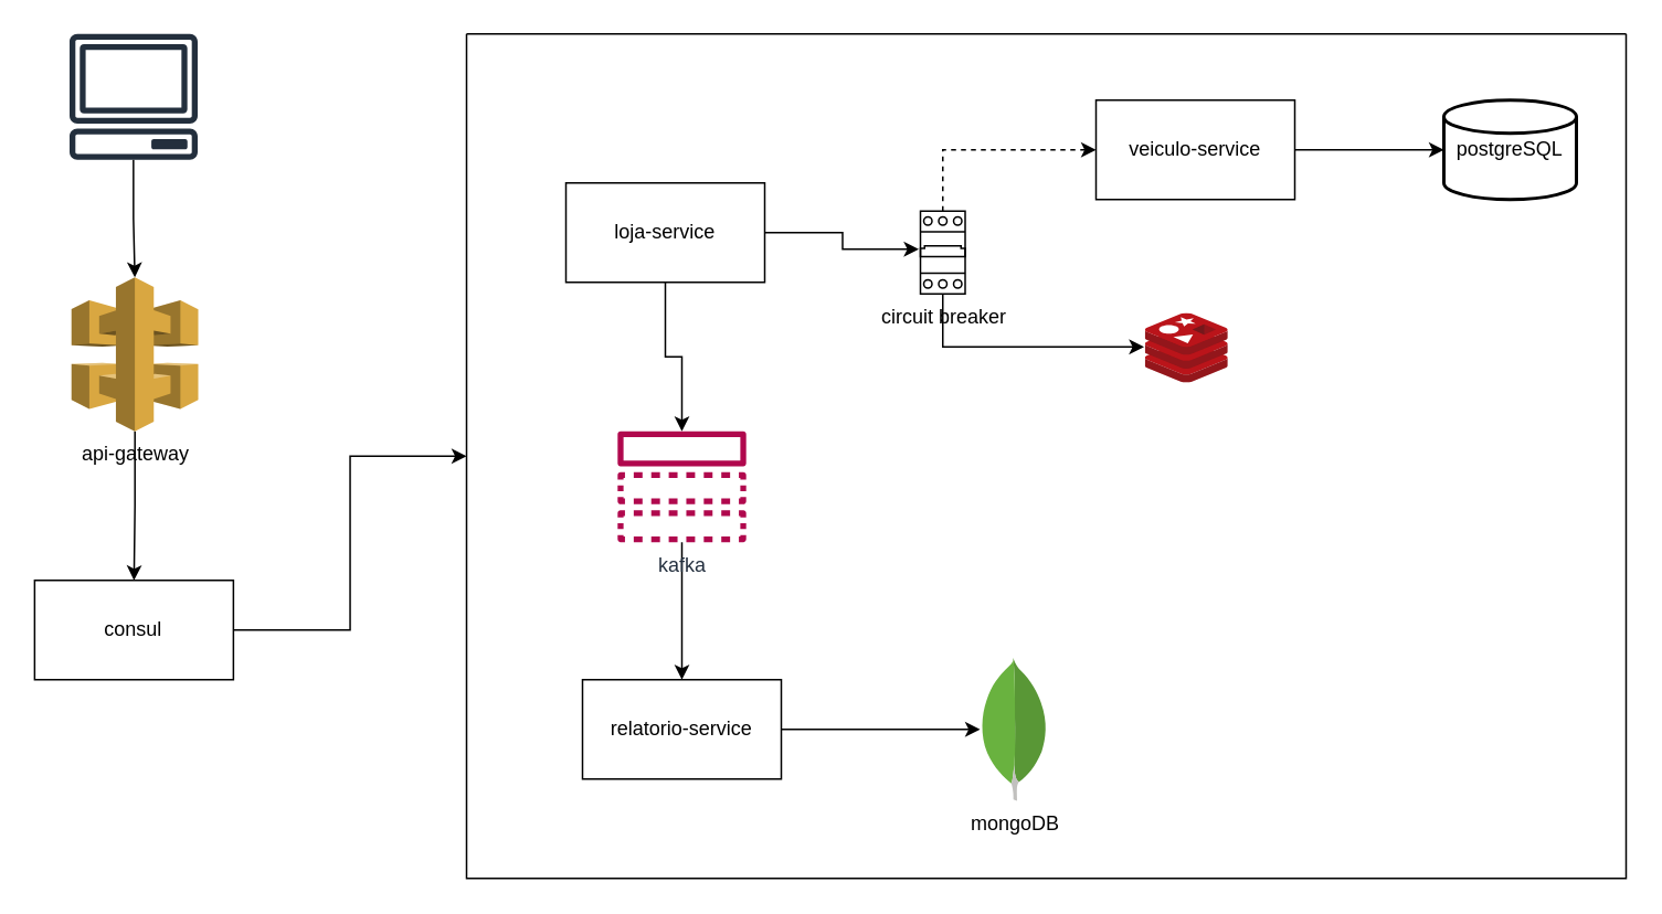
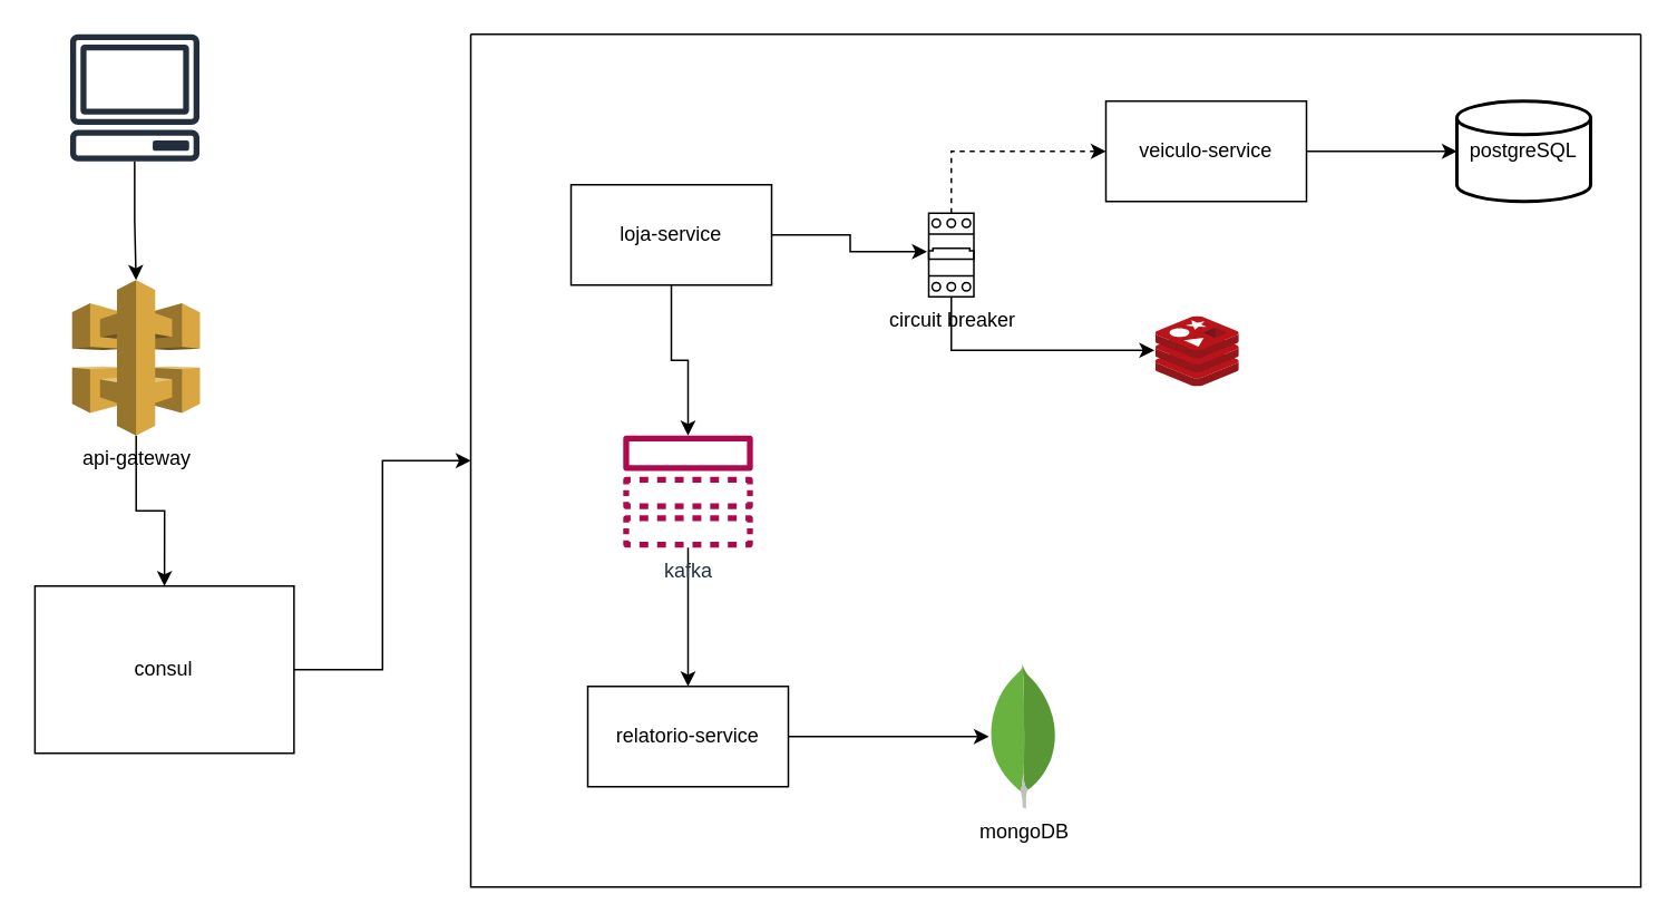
- <mxCell id="23" value="consul" style="rounded=0;whiteSpace=wrap;html=1;" vertex="1" parent="1"><mxGeometry x="20.25" y="350" width="120" height="60" as="geometry" /></mxCell>
+ <mxCell id="23" value="consul" style="rounded=0;whiteSpace=wrap;html=1;" vertex="1" parent="1"><mxGeometry x="20.25" y="350" width="155" height="100" as="geometry" /></mxCell>
